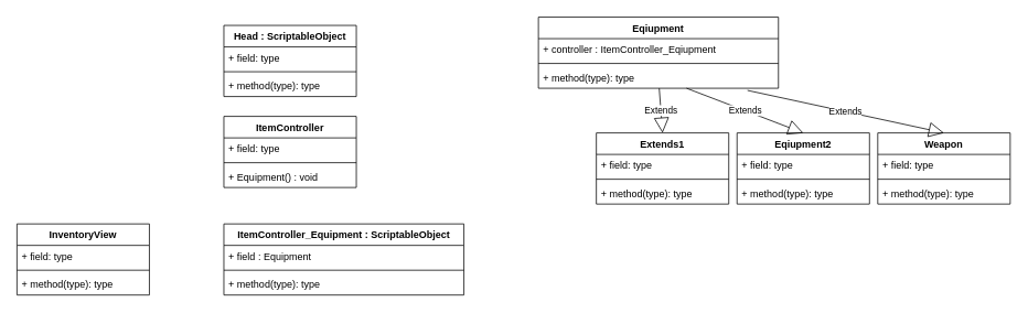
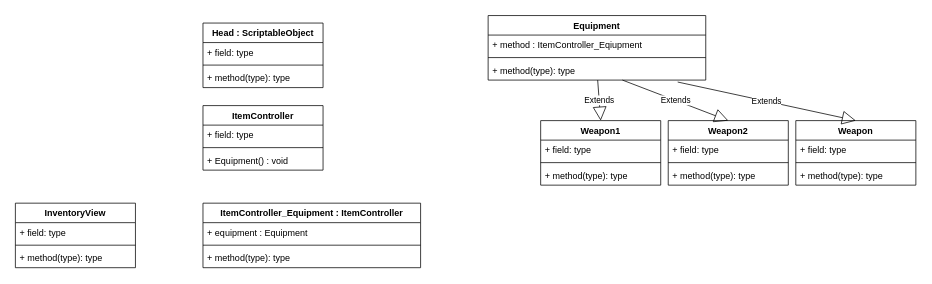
- <mxCell id="2" value="Eqiupment" style="swimlane;fontStyle=1;align=center;verticalAlign=top;childLayout=stackLayout;horizontal=1;startSize=26;horizontalStack=0;resizeParent=1;resizeParentMax=0;resizeLast=0;collapsible=1;marginBottom=0;" parent="1" vertex="1"><mxGeometry x="650" y="20" width="290" height="86" as="geometry" /></mxCell>
+ <mxCell id="2" value="Equipment" style="swimlane;fontStyle=1;align=center;verticalAlign=top;childLayout=stackLayout;horizontal=1;startSize=26;horizontalStack=0;resizeParent=1;resizeParentMax=0;resizeLast=0;collapsible=1;marginBottom=0;" parent="1" vertex="1"><mxGeometry x="650" y="20" width="290" height="86" as="geometry" /></mxCell>
- <mxCell id="3" value="+ controller : ItemController_Eqiupment" style="text;strokeColor=none;fillColor=none;align=left;verticalAlign=top;spacingLeft=4;spacingRight=4;overflow=hidden;rotatable=0;points=[[0,0.5],[1,0.5]];portConstraint=eastwest;" parent="2" vertex="1"><mxGeometry y="26" width="290" height="26" as="geometry" /></mxCell>
+ <mxCell id="3" value="+ method : ItemController_Eqiupment" style="text;strokeColor=none;fillColor=none;align=left;verticalAlign=top;spacingLeft=4;spacingRight=4;overflow=hidden;rotatable=0;points=[[0,0.5],[1,0.5]];portConstraint=eastwest;" parent="2" vertex="1"><mxGeometry y="26" width="290" height="26" as="geometry" /></mxCell>
- <mxCell id="18" value="Extends1" style="swimlane;fontStyle=1;align=center;verticalAlign=top;childLayout=stackLayout;horizontal=1;startSize=26;horizontalStack=0;resizeParent=1;resizeParentMax=0;resizeLast=0;collapsible=1;marginBottom=0;" parent="1" vertex="1"><mxGeometry x="720" y="160" width="160" height="86" as="geometry" /></mxCell>
+ <mxCell id="18" value="Weapon1" style="swimlane;fontStyle=1;align=center;verticalAlign=top;childLayout=stackLayout;horizontal=1;startSize=26;horizontalStack=0;resizeParent=1;resizeParentMax=0;resizeLast=0;collapsible=1;marginBottom=0;" parent="1" vertex="1"><mxGeometry x="720" y="160" width="160" height="86" as="geometry" /></mxCell>
- <mxCell id="23" value="Eqiupment2" style="swimlane;fontStyle=1;align=center;verticalAlign=top;childLayout=stackLayout;horizontal=1;startSize=26;horizontalStack=0;resizeParent=1;resizeParentMax=0;resizeLast=0;collapsible=1;marginBottom=0;" parent="1" vertex="1"><mxGeometry x="890" y="160" width="160" height="86" as="geometry" /></mxCell>
+ <mxCell id="23" value="Weapon2" style="swimlane;fontStyle=1;align=center;verticalAlign=top;childLayout=stackLayout;horizontal=1;startSize=26;horizontalStack=0;resizeParent=1;resizeParentMax=0;resizeLast=0;collapsible=1;marginBottom=0;" parent="1" vertex="1"><mxGeometry x="890" y="160" width="160" height="86" as="geometry" /></mxCell>
- <mxCell id="14" value="ItemController_Equipment : ScriptableObject" style="swimlane;fontStyle=1;align=center;verticalAlign=top;childLayout=stackLayout;horizontal=1;startSize=26;horizontalStack=0;resizeParent=1;resizeParentMax=0;resizeLast=0;collapsible=1;marginBottom=0;" parent="1" vertex="1"><mxGeometry x="270" y="270" width="290" height="86" as="geometry" /></mxCell>
+ <mxCell id="14" value="ItemController_Equipment : ItemController" style="swimlane;fontStyle=1;align=center;verticalAlign=top;childLayout=stackLayout;horizontal=1;startSize=26;horizontalStack=0;resizeParent=1;resizeParentMax=0;resizeLast=0;collapsible=1;marginBottom=0;" parent="1" vertex="1"><mxGeometry x="270" y="270" width="290" height="86" as="geometry" /></mxCell>
- <mxCell id="15" value="+ field : Equipment" style="text;strokeColor=none;fillColor=none;align=left;verticalAlign=top;spacingLeft=4;spacingRight=4;overflow=hidden;rotatable=0;points=[[0,0.5],[1,0.5]];portConstraint=eastwest;" parent="14" vertex="1"><mxGeometry y="26" width="290" height="26" as="geometry" /></mxCell>
+ <mxCell id="15" value="+ equipment : Equipment" style="text;strokeColor=none;fillColor=none;align=left;verticalAlign=top;spacingLeft=4;spacingRight=4;overflow=hidden;rotatable=0;points=[[0,0.5],[1,0.5]];portConstraint=eastwest;" parent="14" vertex="1"><mxGeometry y="26" width="290" height="26" as="geometry" /></mxCell>
